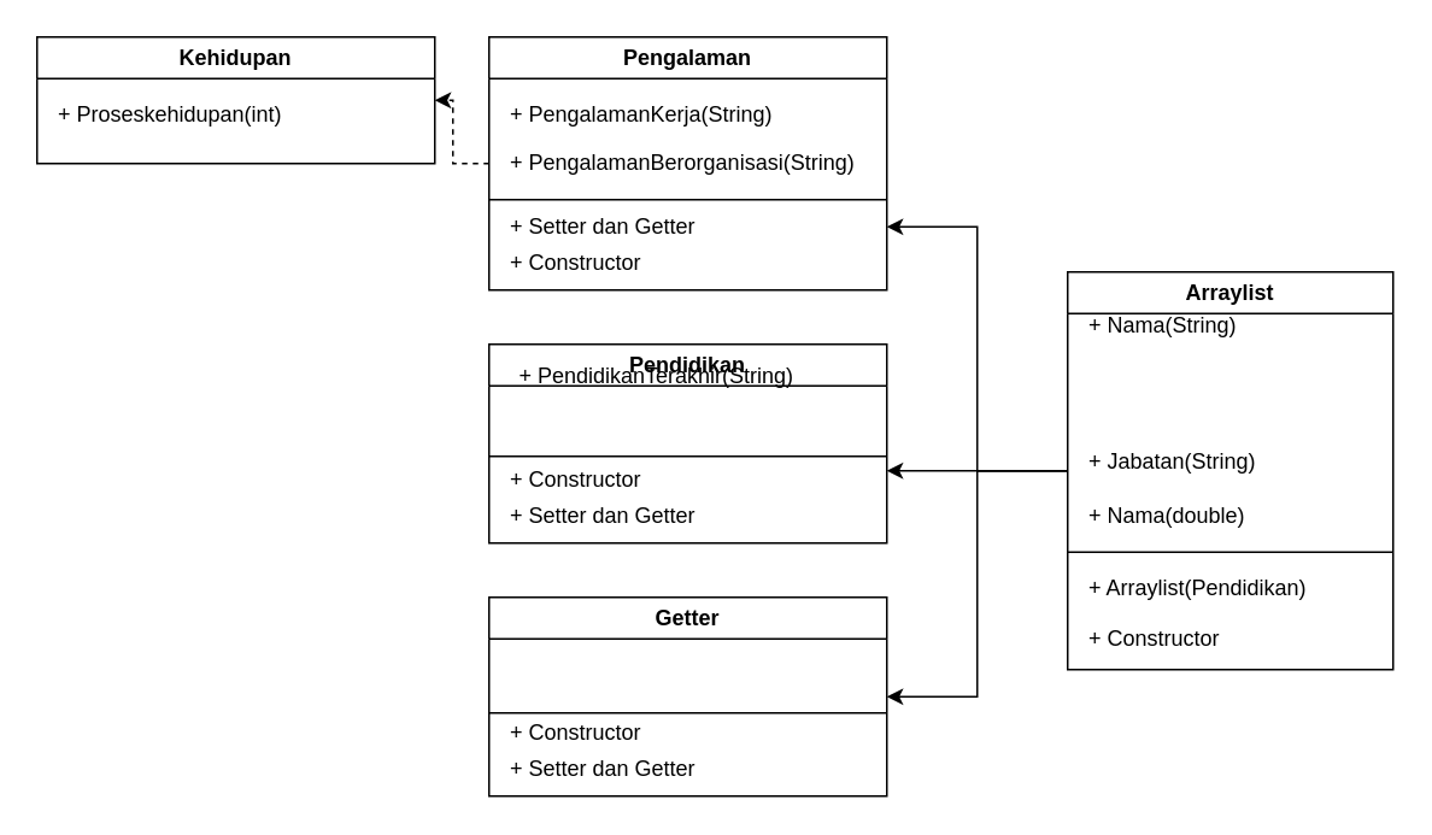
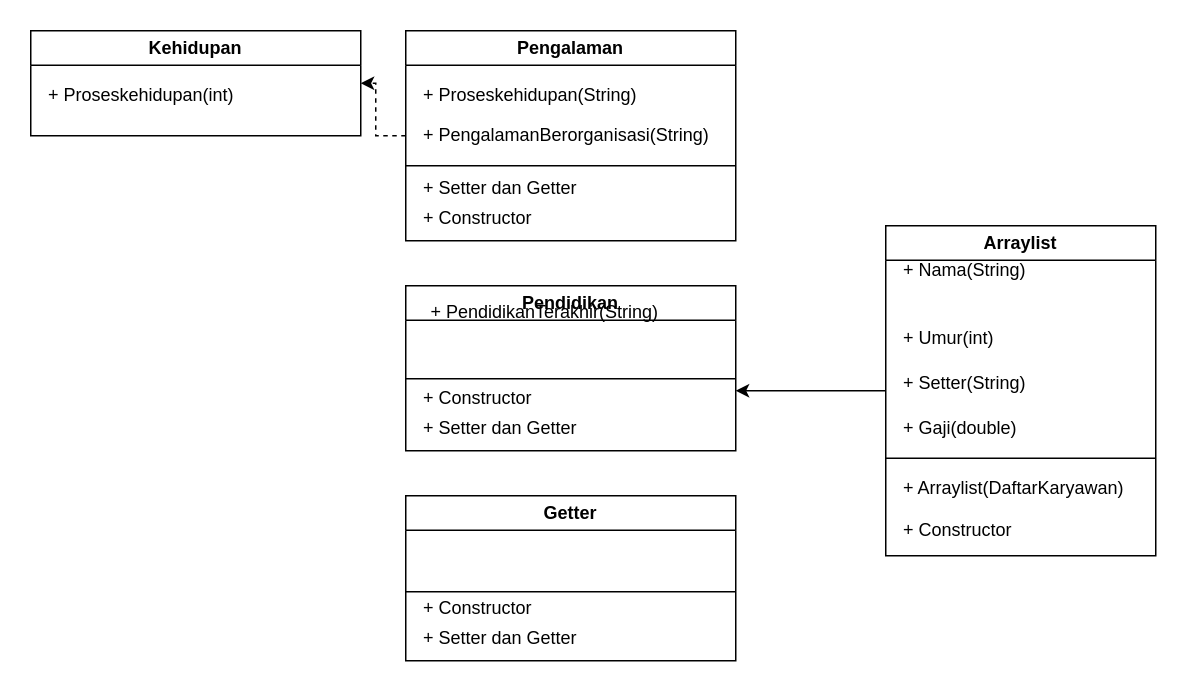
- <mxCell id="15" value="+ PengalamanKerja(String)" style="text;html=1;align=left;verticalAlign=middle;resizable=0;points=[];autosize=1;strokeColor=none;fillColor=none;" vertex="1" parent="14"><mxGeometry x="10" y="28" width="170" height="30" as="geometry" /></mxCell>
+ <mxCell id="15" value="+ Proseskehidupan(String)" style="text;html=1;align=left;verticalAlign=middle;resizable=0;points=[];autosize=1;strokeColor=none;fillColor=none;" vertex="1" parent="14"><mxGeometry x="10" y="28" width="170" height="30" as="geometry" /></mxCell>
- <mxCell id="2" style="edgeStyle=orthogonalEdgeStyle;rounded=0;orthogonalLoop=1;jettySize=auto;html=1;exitX=0;exitY=0.5;exitDx=0;exitDy=0;entryX=1;entryY=0.75;entryDx=0;entryDy=0;" edge="1" parent="1" source="5" target="14"><mxGeometry relative="1" as="geometry" /></mxCell>
+ <mxCell id="7" value="+ Umur(int)" style="text;html=1;align=left;verticalAlign=middle;resizable=0;points=[];autosize=1;strokeColor=none;fillColor=none;" vertex="1" parent="5"><mxGeometry x="10" y="60" width="80" height="30" as="geometry" /></mxCell>
- <mxCell id="8" value="+ Jabatan(String)" style="text;html=1;align=left;verticalAlign=middle;resizable=0;points=[];autosize=1;strokeColor=none;fillColor=none;" vertex="1" parent="5"><mxGeometry x="10" y="90" width="120" height="30" as="geometry" /></mxCell>
+ <mxCell id="8" value="+ Setter(String)" style="text;html=1;align=left;verticalAlign=middle;resizable=0;points=[];autosize=1;strokeColor=none;fillColor=none;" vertex="1" parent="5"><mxGeometry x="10" y="90" width="120" height="30" as="geometry" /></mxCell>
- <mxCell id="9" value="+ Nama(double)" style="text;html=1;align=left;verticalAlign=middle;resizable=0;points=[];autosize=1;strokeColor=none;fillColor=none;" vertex="1" parent="5"><mxGeometry x="10" y="120" width="100" height="30" as="geometry" /></mxCell>
+ <mxCell id="9" value="+ Gaji(double)" style="text;html=1;align=left;verticalAlign=middle;resizable=0;points=[];autosize=1;strokeColor=none;fillColor=none;" vertex="1" parent="5"><mxGeometry x="10" y="120" width="100" height="30" as="geometry" /></mxCell>
- <mxCell id="10" value="+ Arraylist(Pendidikan)" style="text;html=1;align=left;verticalAlign=middle;resizable=0;points=[];autosize=1;strokeColor=none;fillColor=none;" vertex="1" parent="5"><mxGeometry x="10" y="160" width="170" height="30" as="geometry" /></mxCell>
+ <mxCell id="10" value="+ Arraylist(DaftarKaryawan)" style="text;html=1;align=left;verticalAlign=middle;resizable=0;points=[];autosize=1;strokeColor=none;fillColor=none;" vertex="1" parent="5"><mxGeometry x="10" y="160" width="170" height="30" as="geometry" /></mxCell>
- <mxCell id="4" style="edgeStyle=orthogonalEdgeStyle;rounded=0;orthogonalLoop=1;jettySize=auto;html=1;exitX=0;exitY=0.5;exitDx=0;exitDy=0;entryX=1;entryY=0.5;entryDx=0;entryDy=0;" edge="1" parent="1" source="5" target="25"><mxGeometry relative="1" as="geometry" /></mxCell>
